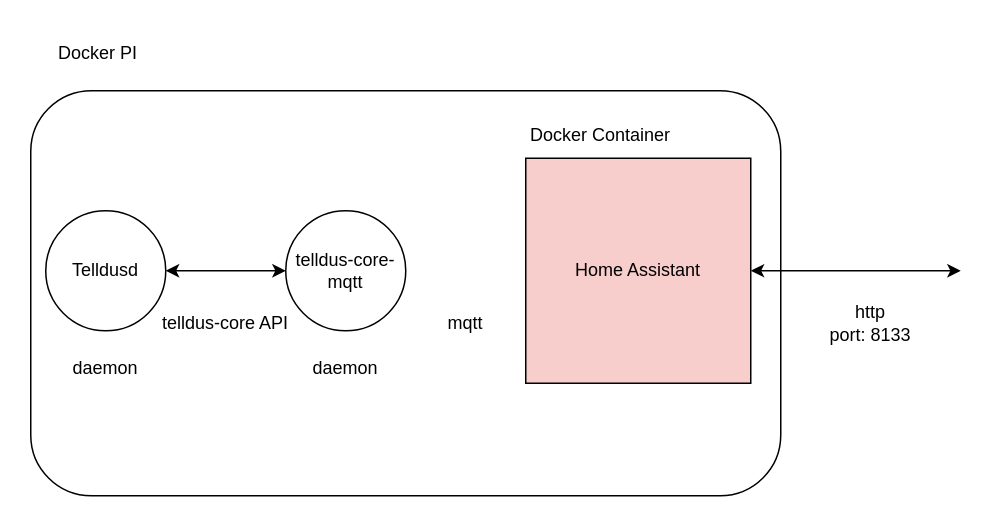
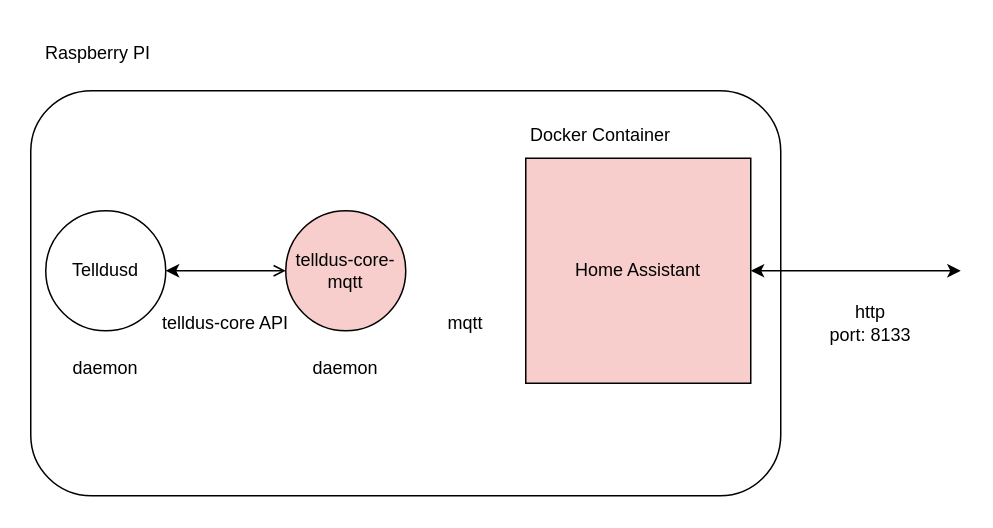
- <mxCell id="2" value="Docker PI" style="text;html=1;align=center;verticalAlign=middle;whiteSpace=wrap;rounded=0;" parent="1" vertex="1"><mxGeometry x="20" y="20" width="90" height="30" as="geometry" /></mxCell>
+ <mxCell id="2" value="Raspberry PI" style="text;html=1;align=center;verticalAlign=middle;whiteSpace=wrap;rounded=0;" parent="1" vertex="1"><mxGeometry x="20" y="20" width="90" height="30" as="geometry" /></mxCell>
- <mxCell id="10" value="" style="endArrow=classic;startArrow=classic;html=1;rounded=0;entryX=0;entryY=0.5;entryDx=0;entryDy=0;exitX=1;exitY=0.5;exitDx=0;exitDy=0;" parent="1" source="6" target="7" edge="1"><mxGeometry width="50" height="50" relative="1" as="geometry"><mxPoint x="220" y="370" as="sourcePoint" /><mxPoint x="270" y="320" as="targetPoint" /></mxGeometry></mxCell>
+ <mxCell id="10" value="" style="endArrow=open;startArrow=classic;html=1;rounded=0;entryX=0;entryY=0.5;entryDx=0;entryDy=0;exitX=1;exitY=0.5;exitDx=0;exitDy=0;" parent="1" source="6" target="7" edge="1"><mxGeometry width="50" height="50" relative="1" as="geometry"><mxPoint x="220" y="370" as="sourcePoint" /><mxPoint x="270" y="320" as="targetPoint" /></mxGeometry></mxCell>
- <mxCell id="7" value="telldus-core-mqtt" style="ellipse;whiteSpace=wrap;html=1;aspect=fixed;" parent="1" vertex="1"><mxGeometry x="190" y="140" width="80" height="80" as="geometry" /></mxCell>
+ <mxCell id="7" value="telldus-core-mqtt" style="ellipse;whiteSpace=wrap;html=1;aspect=fixed;fillColor=#f8cecc;" parent="1" vertex="1"><mxGeometry x="190" y="140" width="80" height="80" as="geometry" /></mxCell>
